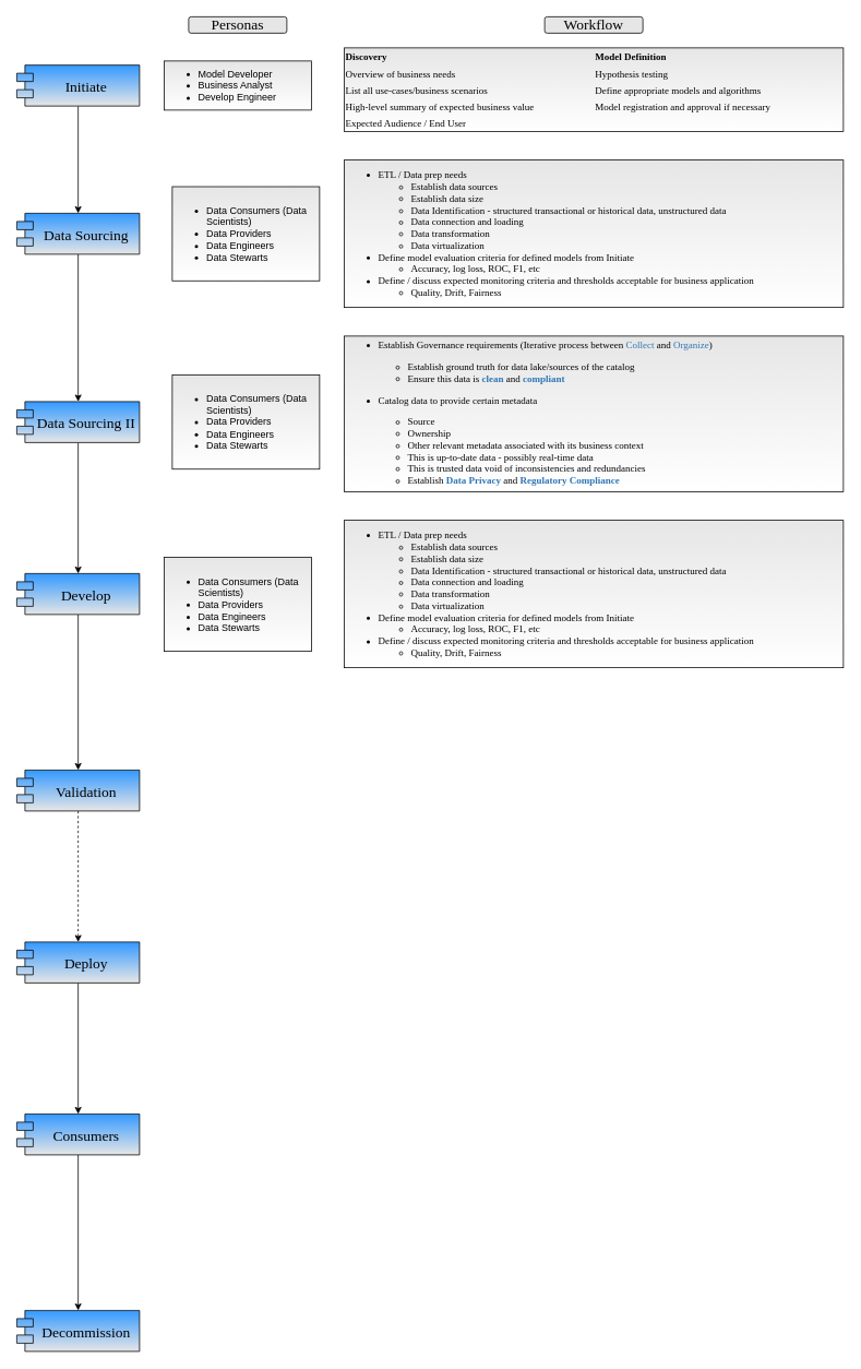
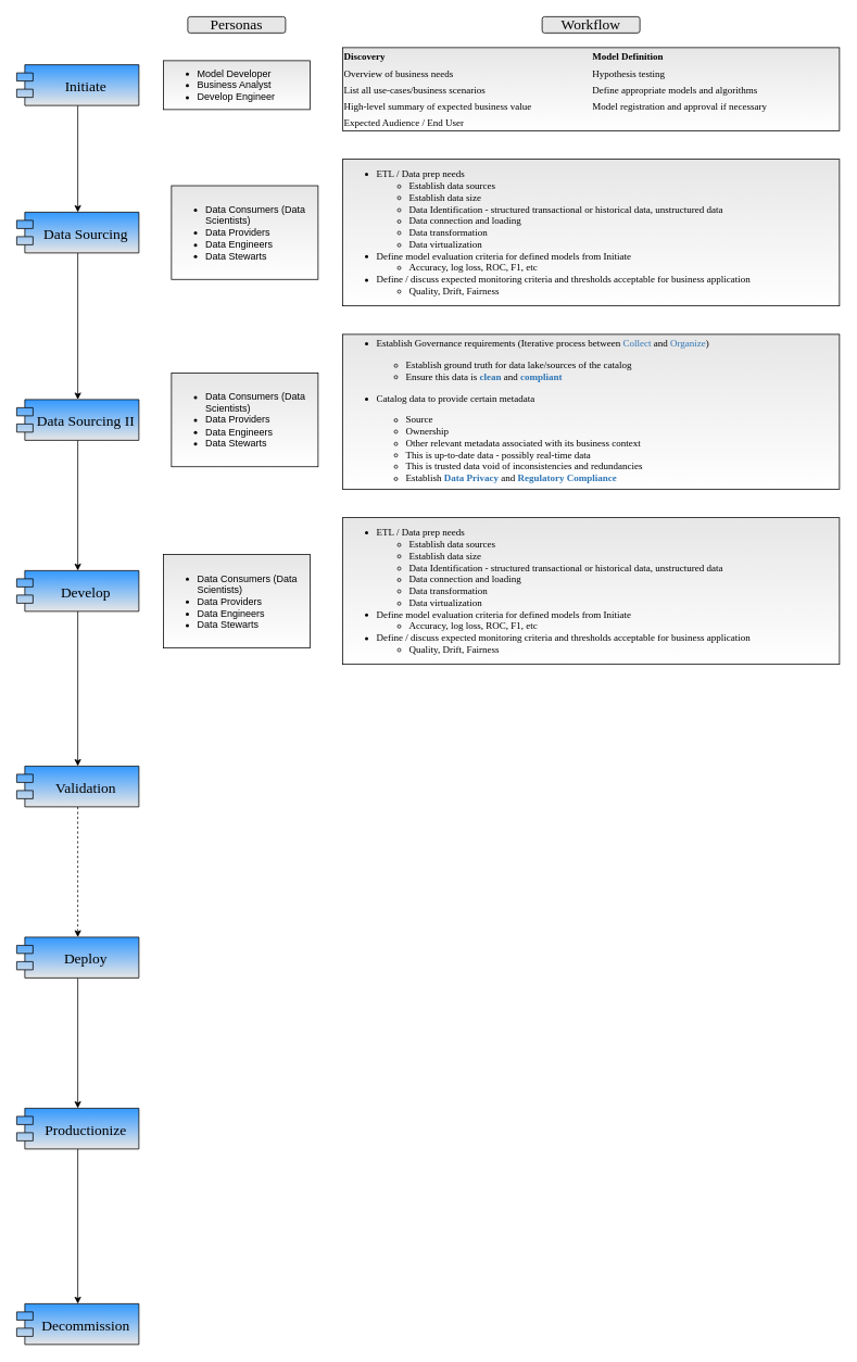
- <mxCell id="13" value="Consumers" style="shape=module;align=right;spacingLeft=20;align=center;verticalAlign=middle;fontFamily=Garamond;fontSize=18;labelBackgroundColor=none;gradientColor=#E6E6E6;fillColor=#3399FF;" vertex="1" parent="1"><mxGeometry x="20" y="1360" width="150" height="50" as="geometry" /></mxCell>
+ <mxCell id="13" value="Productionize" style="shape=module;align=right;spacingLeft=20;align=center;verticalAlign=middle;fontFamily=Garamond;fontSize=18;labelBackgroundColor=none;gradientColor=#E6E6E6;fillColor=#3399FF;" vertex="1" parent="1"><mxGeometry x="20" y="1360" width="150" height="50" as="geometry" /></mxCell>
